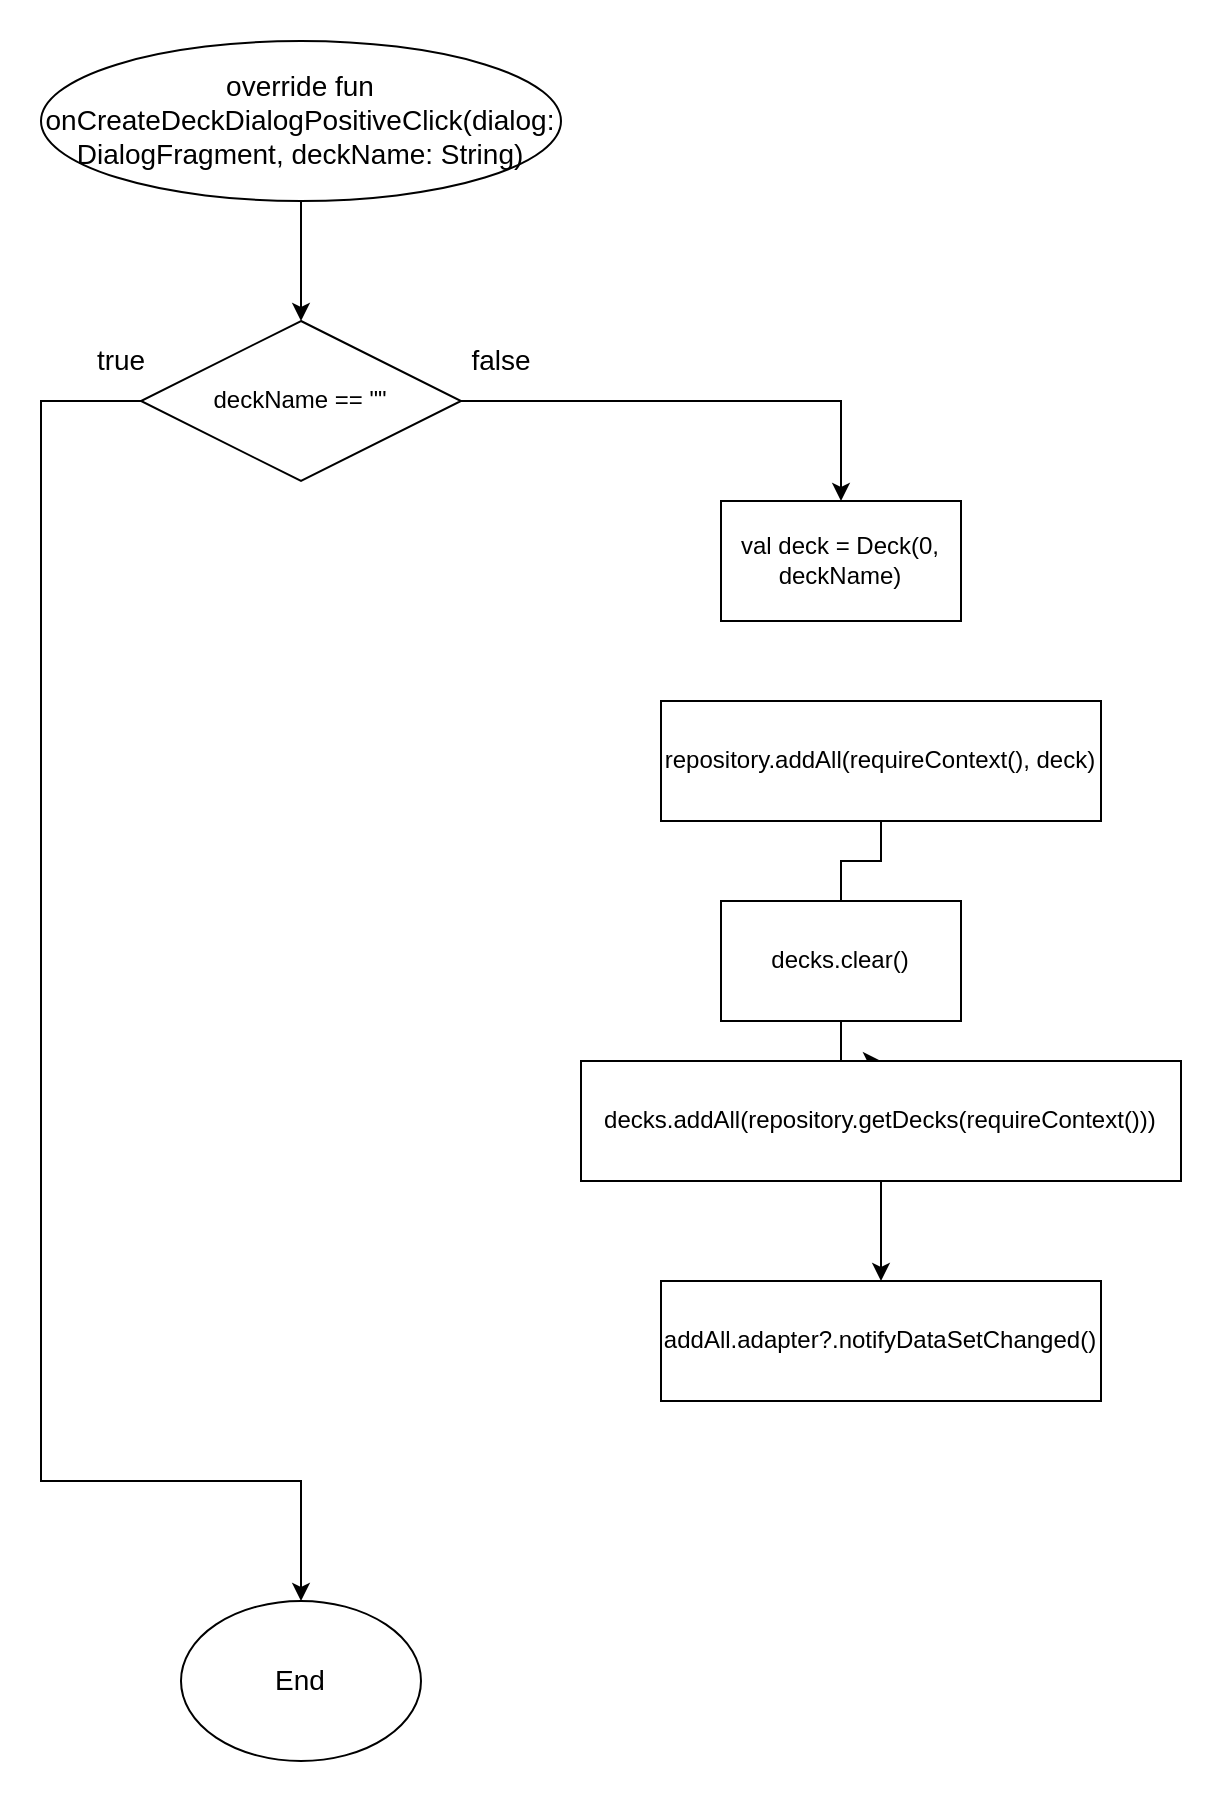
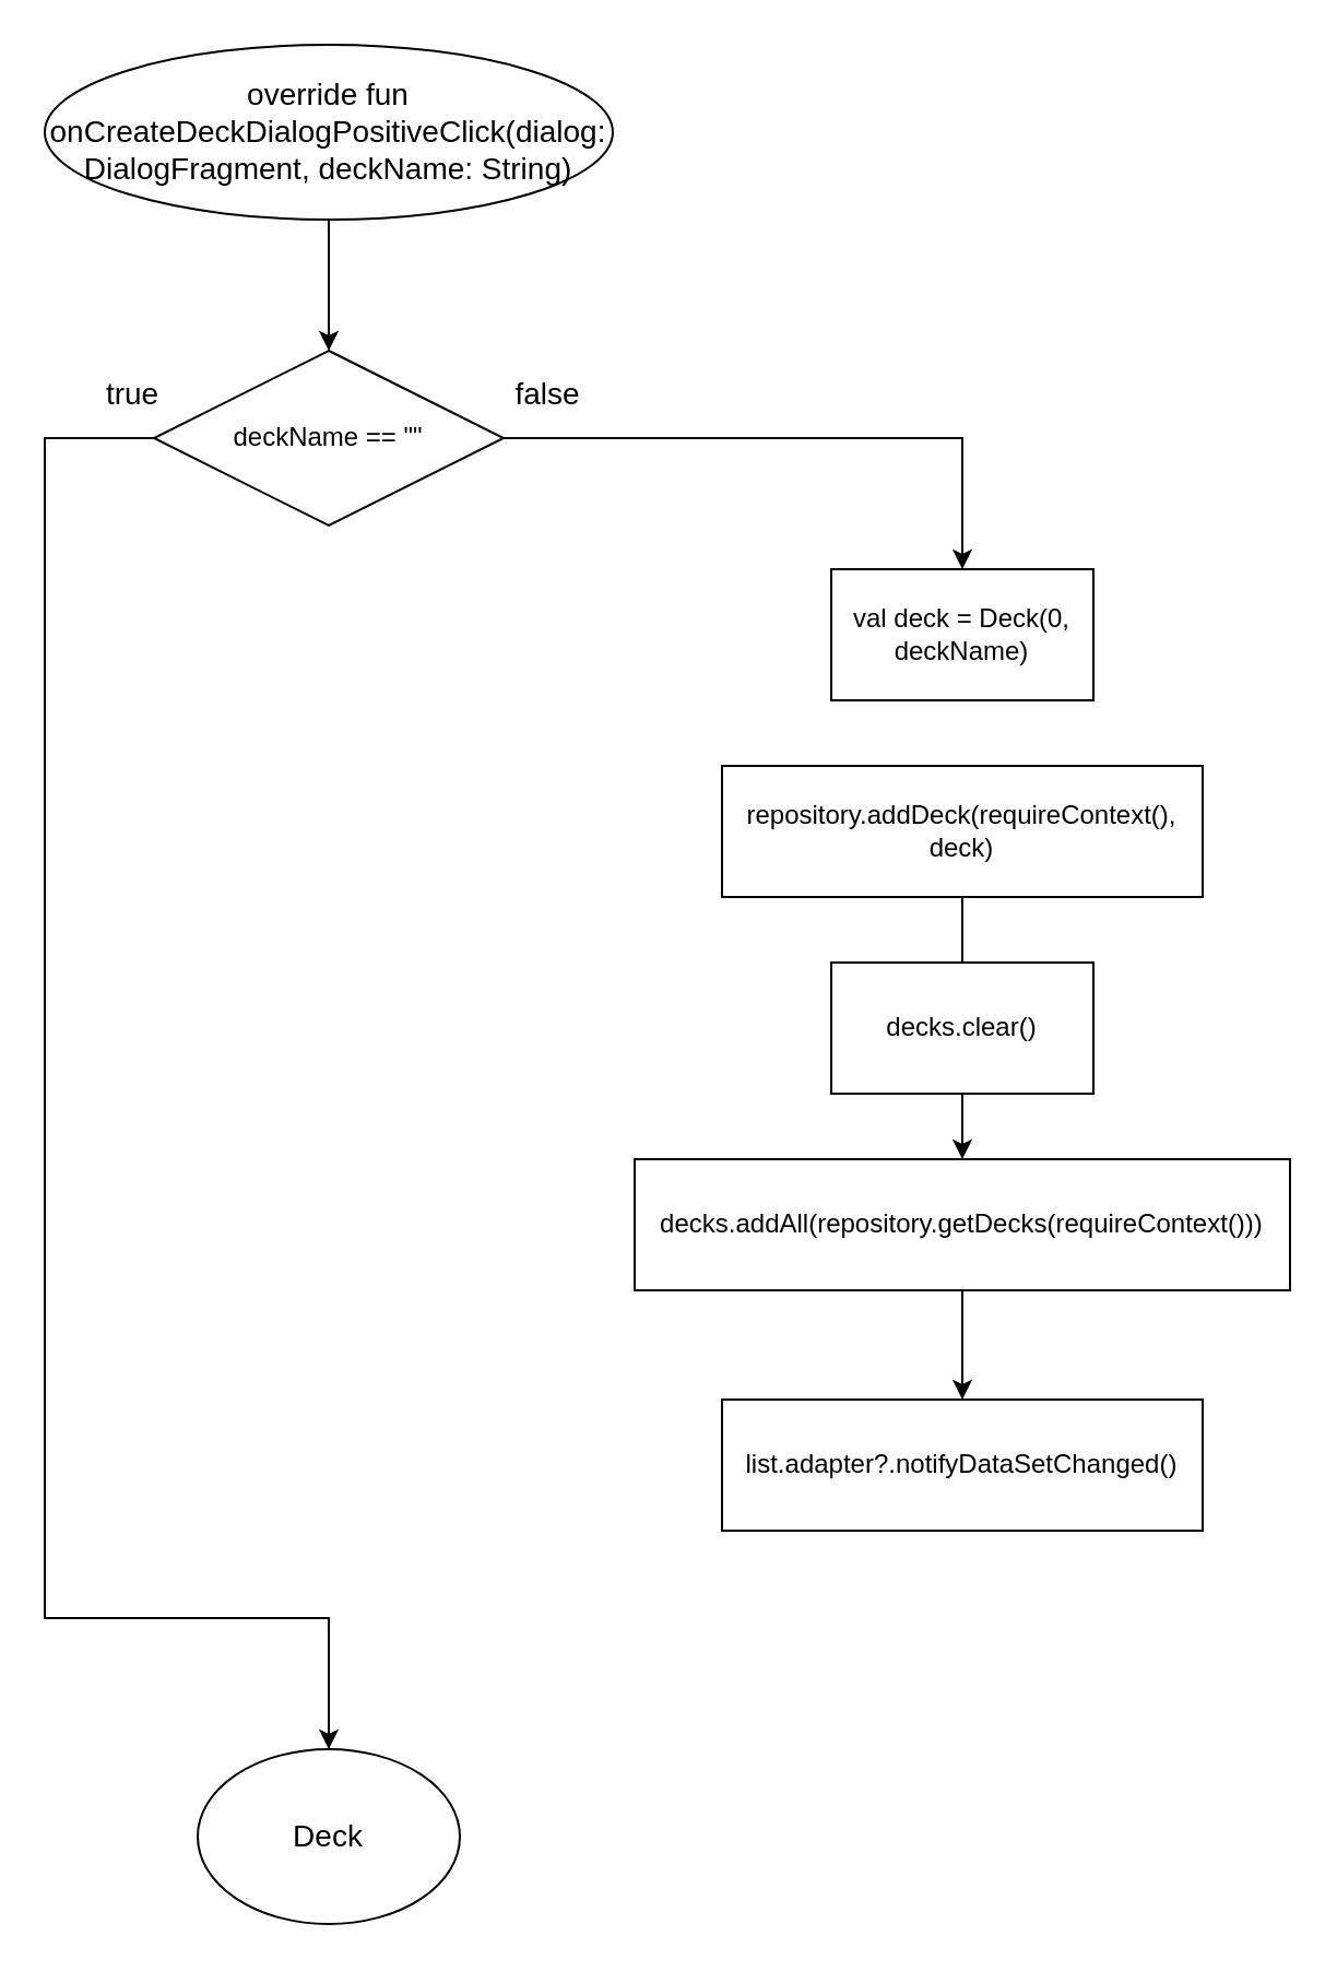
- <mxCell id="8" value="&lt;span style=&quot;font-size: 12px&quot;&gt;val deck = Deck(0, deckName)&lt;/span&gt;" style="rounded=0;whiteSpace=wrap;html=1;" vertex="1" parent="1"><mxGeometry x="360" y="250" width="120" height="60" as="geometry" /></mxCell>
+ <mxCell id="8" value="&lt;span style=&quot;font-size: 12px&quot;&gt;val deck = Deck(0, deckName)&lt;/span&gt;" style="rounded=0;whiteSpace=wrap;html=1;" vertex="1" parent="1"><mxGeometry x="380" y="260" width="120" height="60" as="geometry" /></mxCell>
- <mxCell id="10" value="&lt;span style=&quot;font-size: 12px&quot;&gt;repository.addAll(requireContext(), deck)&lt;/span&gt;" style="rounded=0;whiteSpace=wrap;html=1;" vertex="1" parent="1"><mxGeometry x="330" y="350" width="220" height="60" as="geometry" /></mxCell>
+ <mxCell id="10" value="&lt;span style=&quot;font-size: 12px&quot;&gt;repository.addDeck(requireContext(), deck)&lt;/span&gt;" style="rounded=0;whiteSpace=wrap;html=1;" vertex="1" parent="1"><mxGeometry x="330" y="350" width="220" height="60" as="geometry" /></mxCell>
- <mxCell id="12" value="&lt;span style=&quot;font-size: 12px&quot;&gt;decks.clear()&lt;/span&gt;" style="rounded=0;whiteSpace=wrap;html=1;" vertex="1" parent="1"><mxGeometry x="360" y="450" width="120" height="60" as="geometry" /></mxCell>
+ <mxCell id="12" value="&lt;span style=&quot;font-size: 12px&quot;&gt;decks.clear()&lt;/span&gt;" style="rounded=0;whiteSpace=wrap;html=1;" vertex="1" parent="1"><mxGeometry x="380" y="440" width="120" height="60" as="geometry" /></mxCell>
- <mxCell id="13" value="&lt;span style=&quot;font-size: 12px&quot;&gt;addAll.adapter?.notifyDataSetChanged()&lt;/span&gt;" style="rounded=0;whiteSpace=wrap;html=1;" vertex="1" parent="1"><mxGeometry x="330" y="640" width="220" height="60" as="geometry" /></mxCell>
+ <mxCell id="13" value="&lt;span style=&quot;font-size: 12px&quot;&gt;list.adapter?.notifyDataSetChanged()&lt;/span&gt;" style="rounded=0;whiteSpace=wrap;html=1;" vertex="1" parent="1"><mxGeometry x="330" y="640" width="220" height="60" as="geometry" /></mxCell>
- <mxCell id="7" value="End" style="ellipse;whiteSpace=wrap;html=1;fontSize=14;" vertex="1" parent="1"><mxGeometry x="90" y="800" width="120" height="80" as="geometry" /></mxCell>
+ <mxCell id="7" value="Deck" style="ellipse;whiteSpace=wrap;html=1;fontSize=14;" vertex="1" parent="1"><mxGeometry x="90" y="800" width="120" height="80" as="geometry" /></mxCell>
